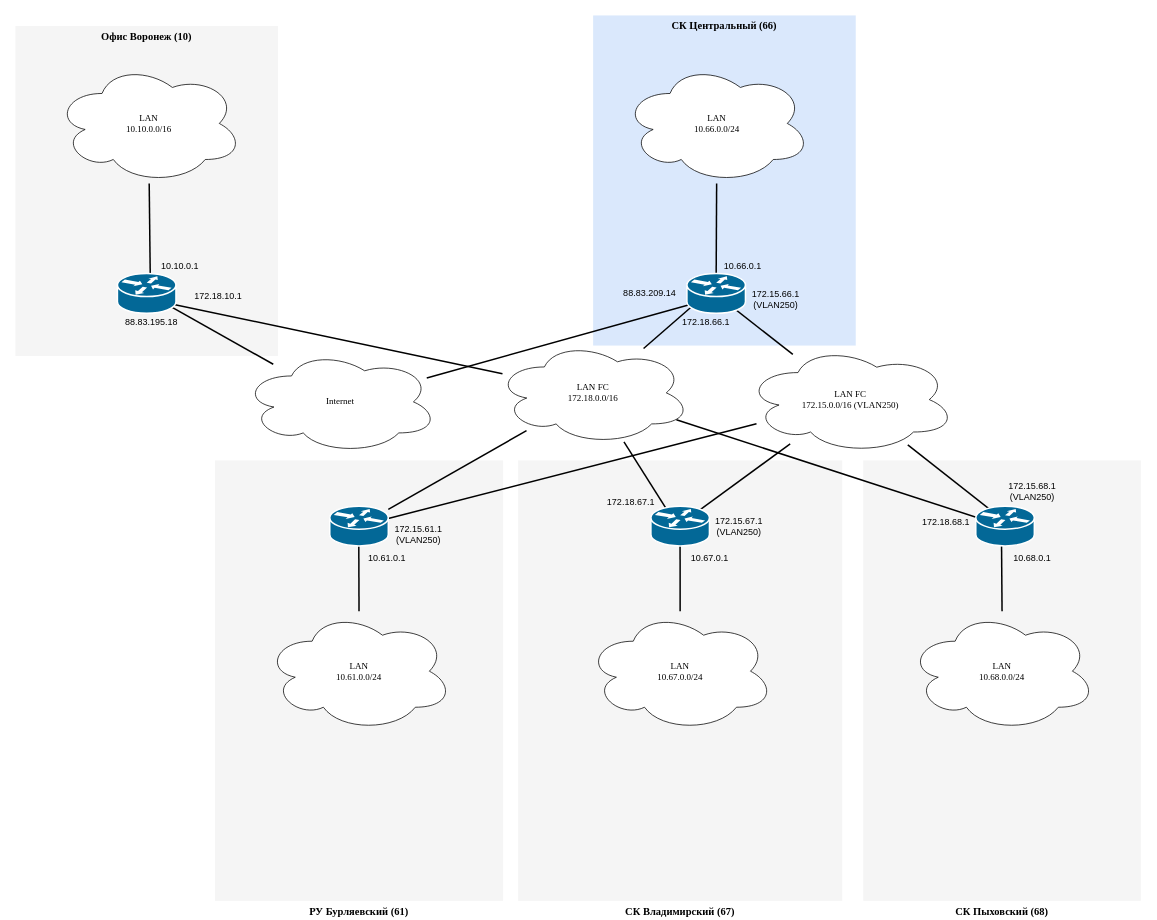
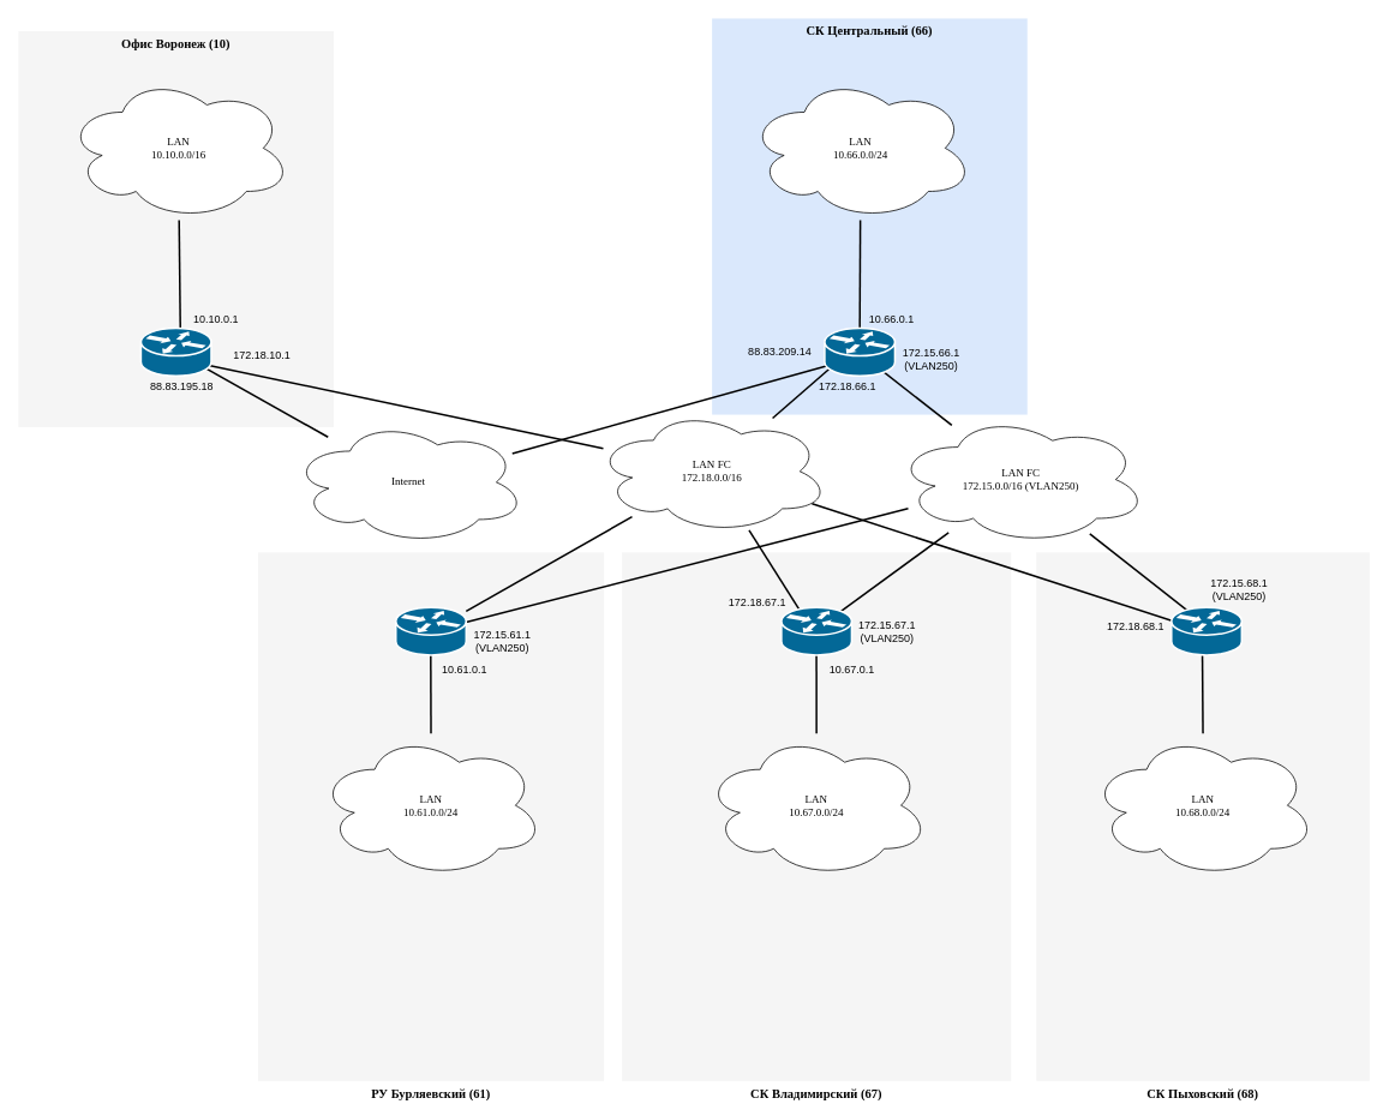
- <mxCell id="26" value="10.68.0.1" style="text;html=1;resizable=0;autosize=1;align=center;verticalAlign=middle;points=[];fillColor=none;strokeColor=none;rounded=0;" parent="1" vertex="1"><mxGeometry x="1340" y="734" width="70" height="20" as="geometry" /></mxCell>
